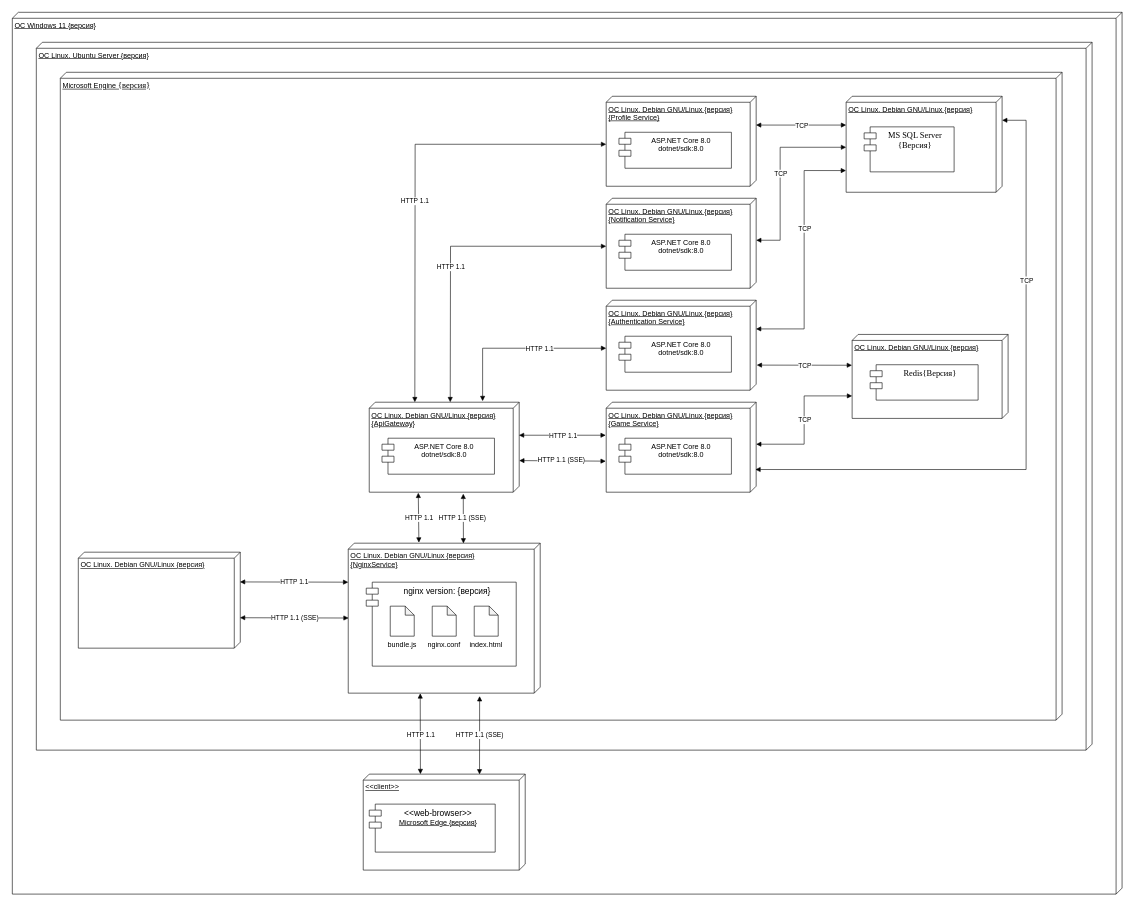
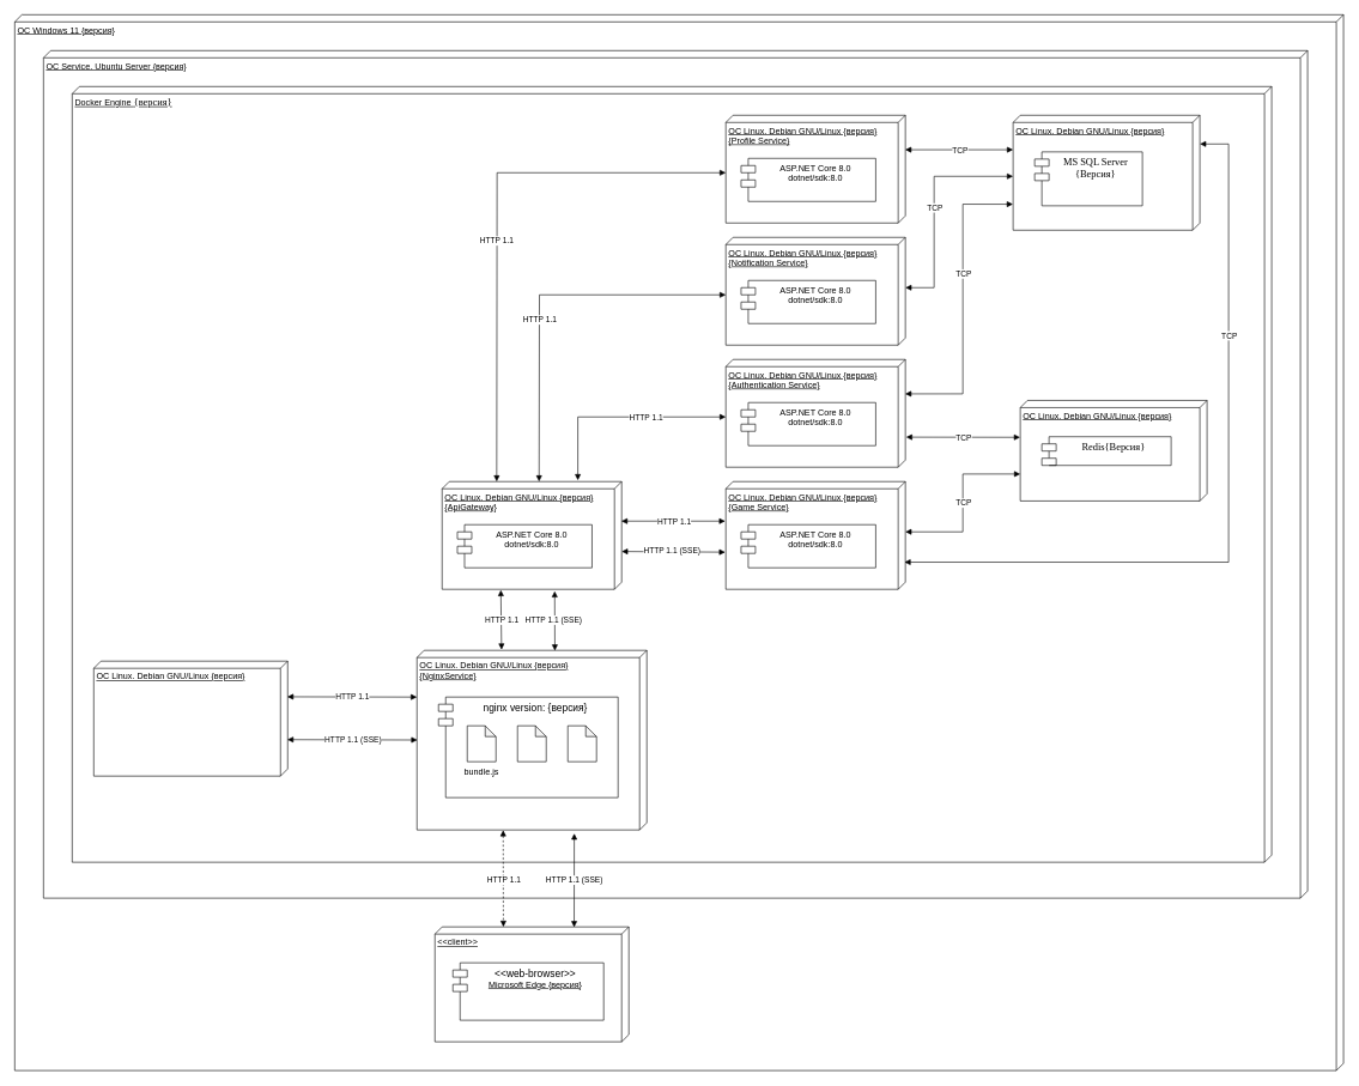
- <mxCell id="3" value="ОС Linux. Ubuntu Server {версия}&lt;div&gt;&lt;br&gt;&lt;/div&gt;" style="verticalAlign=top;align=left;spacingTop=8;spacingLeft=2;spacingRight=12;shape=cube;size=10;direction=south;fontStyle=4;html=1;whiteSpace=wrap;" vertex="1" parent="1"><mxGeometry x="60" y="70" width="1760" height="1180" as="geometry" /></mxCell>
+ <mxCell id="3" value="ОС Service. Ubuntu Server {версия}&lt;div&gt;&lt;br&gt;&lt;/div&gt;" style="verticalAlign=top;align=left;spacingTop=8;spacingLeft=2;spacingRight=12;shape=cube;size=10;direction=south;fontStyle=4;html=1;whiteSpace=wrap;" vertex="1" parent="1"><mxGeometry x="60" y="70" width="1760" height="1180" as="geometry" /></mxCell>
- <mxCell id="4" value="&lt;div&gt;Microsoft Engine&amp;nbsp;&lt;span style=&quot;font-family: &amp;quot;Times New Roman&amp;quot;; font-size: 14px; text-align: center; background-color: initial;&quot;&gt;{версия}&lt;/span&gt;&lt;/div&gt;" style="verticalAlign=top;align=left;spacingTop=8;spacingLeft=2;spacingRight=12;shape=cube;size=10;direction=south;fontStyle=4;html=1;whiteSpace=wrap;" vertex="1" parent="1"><mxGeometry x="100" y="120" width="1670" height="1080" as="geometry" /></mxCell>
+ <mxCell id="4" value="&lt;div&gt;Docker Engine&amp;nbsp;&lt;span style=&quot;font-family: &amp;quot;Times New Roman&amp;quot;; font-size: 14px; text-align: center; background-color: initial;&quot;&gt;{версия}&lt;/span&gt;&lt;/div&gt;" style="verticalAlign=top;align=left;spacingTop=8;spacingLeft=2;spacingRight=12;shape=cube;size=10;direction=south;fontStyle=4;html=1;whiteSpace=wrap;" vertex="1" parent="1"><mxGeometry x="100" y="120" width="1670" height="1080" as="geometry" /></mxCell>
- <mxCell id="33" value="&lt;font face=&quot;Times New Roman&quot;&gt;&lt;span style=&quot;font-size: 14px;&quot;&gt;Redis&lt;/span&gt;&lt;/font&gt;&lt;span style=&quot;font-size: 14px; font-family: &amp;quot;Times New Roman&amp;quot;; background-color: initial;&quot;&gt;{Версия}&lt;/span&gt;" style="shape=module;align=left;spacingLeft=20;align=center;verticalAlign=top;whiteSpace=wrap;html=1;" vertex="1" parent="31"><mxGeometry x="30" y="50.5" width="180" height="59" as="geometry" /></mxCell>
+ <mxCell id="33" value="&lt;font face=&quot;Times New Roman&quot;&gt;&lt;span style=&quot;font-size: 14px;&quot;&gt;Redis&lt;/span&gt;&lt;/font&gt;&lt;span style=&quot;font-size: 14px; font-family: &amp;quot;Times New Roman&amp;quot;; background-color: initial;&quot;&gt;{Версия}&lt;/span&gt;" style="shape=module;align=left;spacingLeft=20;align=center;verticalAlign=top;whiteSpace=wrap;html=1;" vertex="1" parent="31"><mxGeometry x="30" y="50.5" width="180" height="40" as="geometry" /></mxCell>
- <mxCell id="11" value="nginx.conf" style="text;html=1;align=center;verticalAlign=middle;whiteSpace=wrap;rounded=0;" vertex="1" parent="7"><mxGeometry x="70" y="50" width="60" height="30" as="geometry" /></mxCell>
- <mxCell id="9" value="index.html" style="text;html=1;align=center;verticalAlign=middle;whiteSpace=wrap;rounded=0;" vertex="1" parent="7"><mxGeometry x="140" y="50" width="60" height="30" as="geometry" /></mxCell>
- <mxCell id="23" value="" style="endArrow=block;html=1;rounded=0;exitX=1.001;exitY=0.625;exitDx=0;exitDy=0;exitPerimeter=0;startArrow=block;startFill=1;endFill=1;entryX=0;entryY=0.647;entryDx=0;entryDy=0;entryPerimeter=0;" edge="1" parent="1" source="5" target="19"><mxGeometry relative="1" as="geometry"><mxPoint x="409" y="980" as="sourcePoint" /><mxPoint x="590" y="980" as="targetPoint" /></mxGeometry></mxCell>
+ <mxCell id="23" value="" style="endArrow=block;html=1;rounded=0;exitX=1.001;exitY=0.625;exitDx=0;exitDy=0;exitPerimeter=0;startArrow=block;startFill=1;endFill=1;entryX=0;entryY=0.647;entryDx=0;entryDy=0;entryPerimeter=0;dashed=1;" edge="1" parent="1" source="5" target="19"><mxGeometry relative="1" as="geometry"><mxPoint x="409" y="980" as="sourcePoint" /><mxPoint x="590" y="980" as="targetPoint" /></mxGeometry></mxCell>
- <mxCell id="20" value="&lt;span style=&quot;font-size: 14px;&quot;&gt;&amp;lt;&amp;lt;web-browser&amp;gt;&amp;gt;&lt;/span&gt;&lt;div&gt;&lt;span style=&quot;text-align: left; text-decoration-line: underline;&quot;&gt;Microsoft Edge {версия}&lt;/span&gt;&lt;/div&gt;" style="shape=module;align=left;spacingLeft=20;align=center;verticalAlign=top;whiteSpace=wrap;html=1;" vertex="1" parent="1"><mxGeometry x="615" y="1340" width="210" height="80" as="geometry" /></mxCell>
+ <mxCell id="20" value="&lt;span style=&quot;font-size: 14px;&quot;&gt;&amp;lt;&amp;lt;web-browser&amp;gt;&amp;gt;&lt;/span&gt;&lt;div&gt;&lt;span style=&quot;text-align: left; text-decoration-line: underline;&quot;&gt;Microsoft Edge {версия}&lt;/span&gt;&lt;/div&gt;" style="shape=module;align=left;spacingLeft=20;align=center;verticalAlign=top;whiteSpace=wrap;html=1;" vertex="1" parent="1"><mxGeometry x="630" y="1340" width="210" height="80" as="geometry" /></mxCell>
